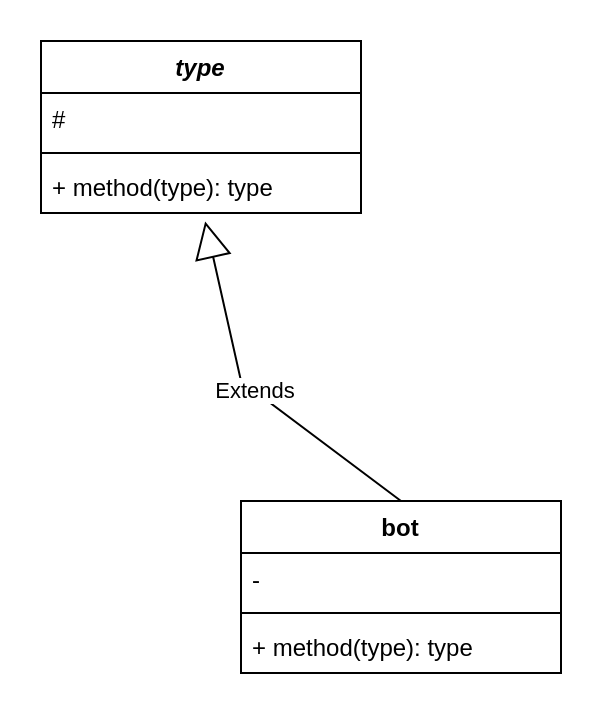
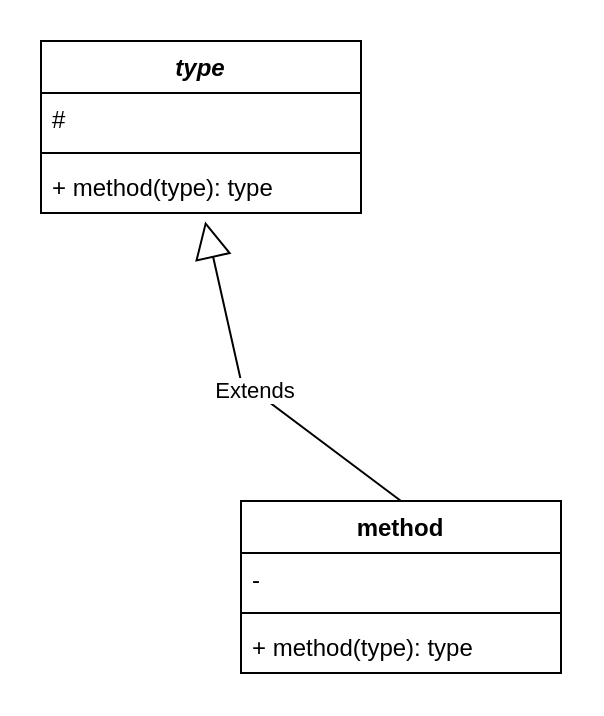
- <mxCell id="2" value="bot" style="swimlane;fontStyle=1;align=center;verticalAlign=top;childLayout=stackLayout;horizontal=1;startSize=26;horizontalStack=0;resizeParent=1;resizeParentMax=0;resizeLast=0;collapsible=1;marginBottom=0;" vertex="1" parent="1"><mxGeometry x="120" y="250" width="160" height="86" as="geometry" /></mxCell>
+ <mxCell id="2" value="method" style="swimlane;fontStyle=1;align=center;verticalAlign=top;childLayout=stackLayout;horizontal=1;startSize=26;horizontalStack=0;resizeParent=1;resizeParentMax=0;resizeLast=0;collapsible=1;marginBottom=0;" vertex="1" parent="1"><mxGeometry x="120" y="250" width="160" height="86" as="geometry" /></mxCell>
